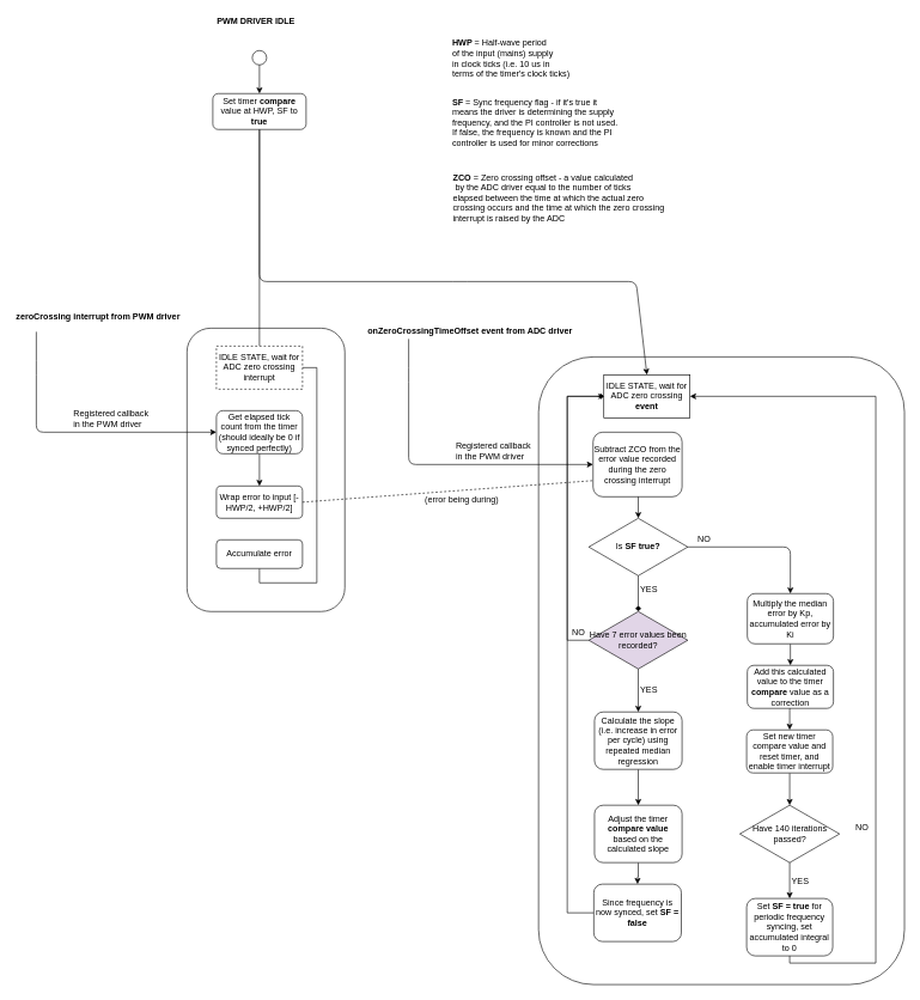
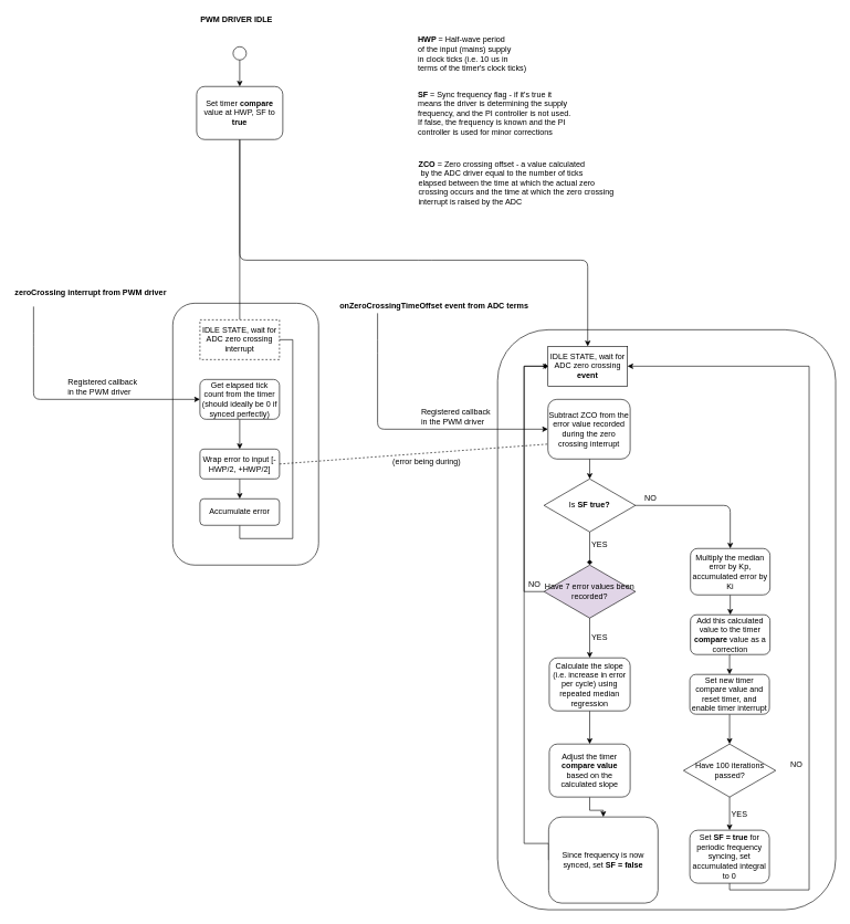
- <mxCell id="6" value="Set timer &lt;b&gt;compare&lt;/b&gt; value at HWP, SF to &lt;b&gt;true&lt;/b&gt;" style="rounded=1;whiteSpace=wrap;html=1;" parent="1" vertex="1"><mxGeometry x="296" y="130" width="130" height="50" as="geometry" /></mxCell>
+ <mxCell id="6" value="Set timer &lt;b&gt;compare&lt;/b&gt; value at HWP, SF to &lt;b&gt;true&lt;/b&gt;" style="rounded=1;whiteSpace=wrap;html=1;" parent="1" vertex="1"><mxGeometry x="296" y="130" width="130" height="80" as="geometry" /></mxCell>
- <mxCell id="22" value="&lt;span style=&quot;font-size: 12px&quot;&gt;&lt;b&gt;onZeroCrossingTimeOffset event&amp;nbsp;&lt;/b&gt;&lt;/span&gt;&lt;b&gt;from ADC driver&lt;/b&gt;" style="text;html=1;resizable=0;points=[];autosize=1;align=left;verticalAlign=top;spacingTop=-4;" vertex="1" parent="1"><mxGeometry x="510" y="452" width="300" height="10" as="geometry" /></mxCell>
+ <mxCell id="22" value="&lt;span style=&quot;font-size: 12px&quot;&gt;&lt;b&gt;onZeroCrossingTimeOffset event&amp;nbsp;&lt;/b&gt;&lt;/span&gt;&lt;b&gt;from ADC terms&lt;/b&gt;" style="text;html=1;resizable=0;points=[];autosize=1;align=left;verticalAlign=top;spacingTop=-4;" vertex="1" parent="1"><mxGeometry x="510" y="452" width="300" height="10" as="geometry" /></mxCell>
- <mxCell id="24" value="IDLE STATE, wait for ADC zero crossing &lt;b&gt;event&lt;/b&gt;" style="rounded=0;whiteSpace=wrap;html=1;" vertex="1" parent="1"><mxGeometry x="841" y="522" width="120" height="60" as="geometry" /></mxCell>
+ <mxCell id="24" value="IDLE STATE, wait for ADC zero crossing &lt;b&gt;event&lt;/b&gt;" style="rounded=0;whiteSpace=wrap;html=1;" vertex="1" parent="1"><mxGeometry x="826" y="522" width="120" height="60" as="geometry" /></mxCell>
+ <mxCell id="10" style="edgeStyle=orthogonalEdgeStyle;rounded=0;orthogonalLoop=1;jettySize=auto;html=1;exitX=0.5;exitY=1;exitDx=0;exitDy=0;entryX=0.5;entryY=0;entryDx=0;entryDy=0;" parent="1" source="11" target="19" edge="1"><mxGeometry relative="1" as="geometry" /></mxCell>
- <mxCell id="58" value="Have 140 iterations passed?" style="rhombus;whiteSpace=wrap;html=1;rounded=0;" vertex="1" parent="1"><mxGeometry x="1030.5" y="1122" width="139" height="80" as="geometry" /></mxCell>
+ <mxCell id="58" value="Have 100 iterations passed?" style="rhombus;whiteSpace=wrap;html=1;rounded=0;" vertex="1" parent="1"><mxGeometry x="1030.5" y="1122" width="139" height="80" as="geometry" /></mxCell>
- <mxCell id="39" value="Since frequency is now synced, set &lt;b&gt;SF = false&lt;/b&gt;" style="rounded=1;whiteSpace=wrap;html=1;" vertex="1" parent="1"><mxGeometry x="827" y="1232" width="122" height="80" as="geometry" /></mxCell>
+ <mxCell id="39" value="Since frequency is now synced, set &lt;b&gt;SF = false&lt;/b&gt;" style="rounded=1;whiteSpace=wrap;html=1;" vertex="1" parent="1"><mxGeometry x="827" y="1232" width="165" height="130" as="geometry" /></mxCell>
